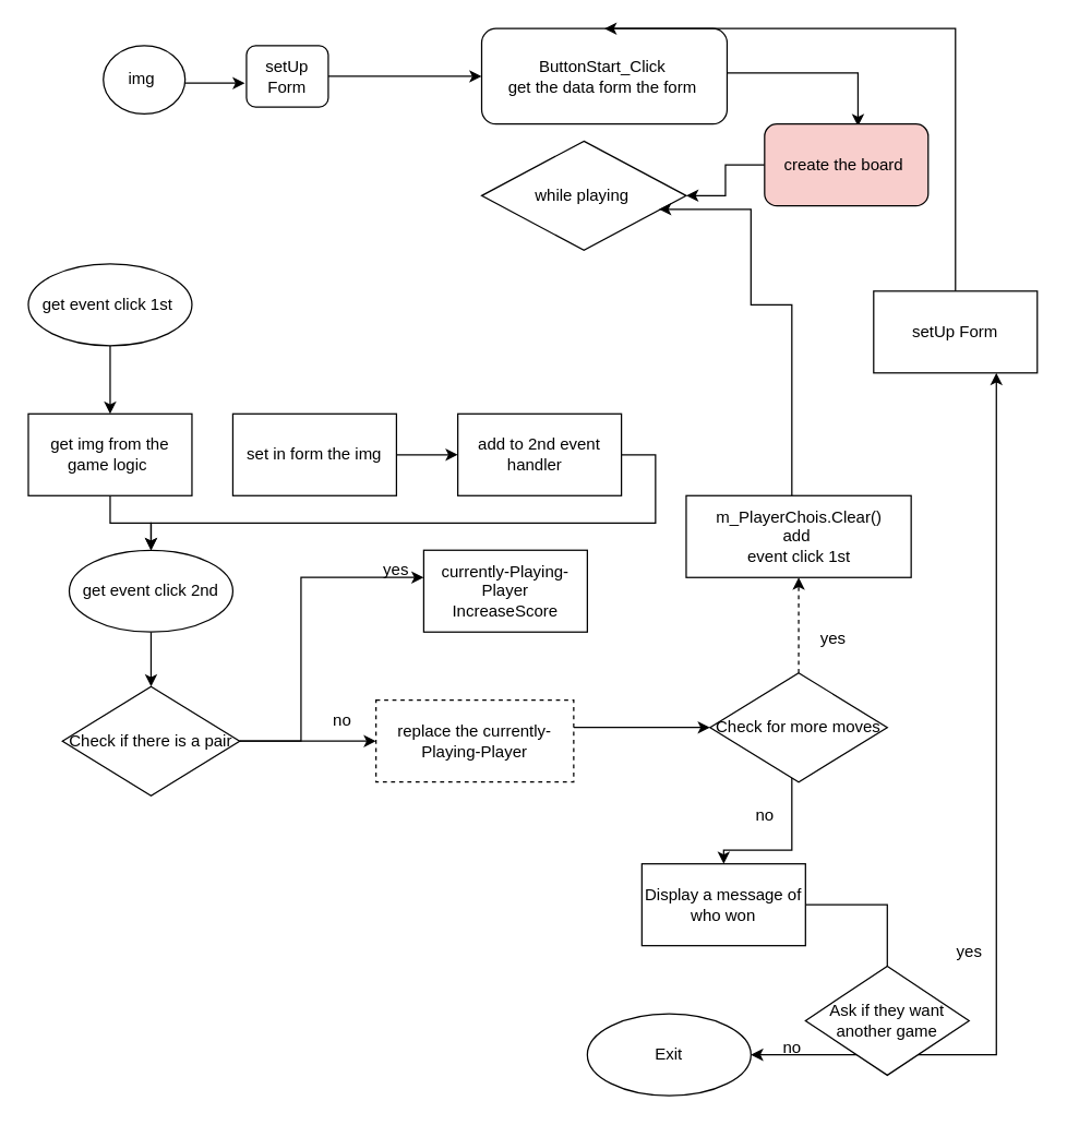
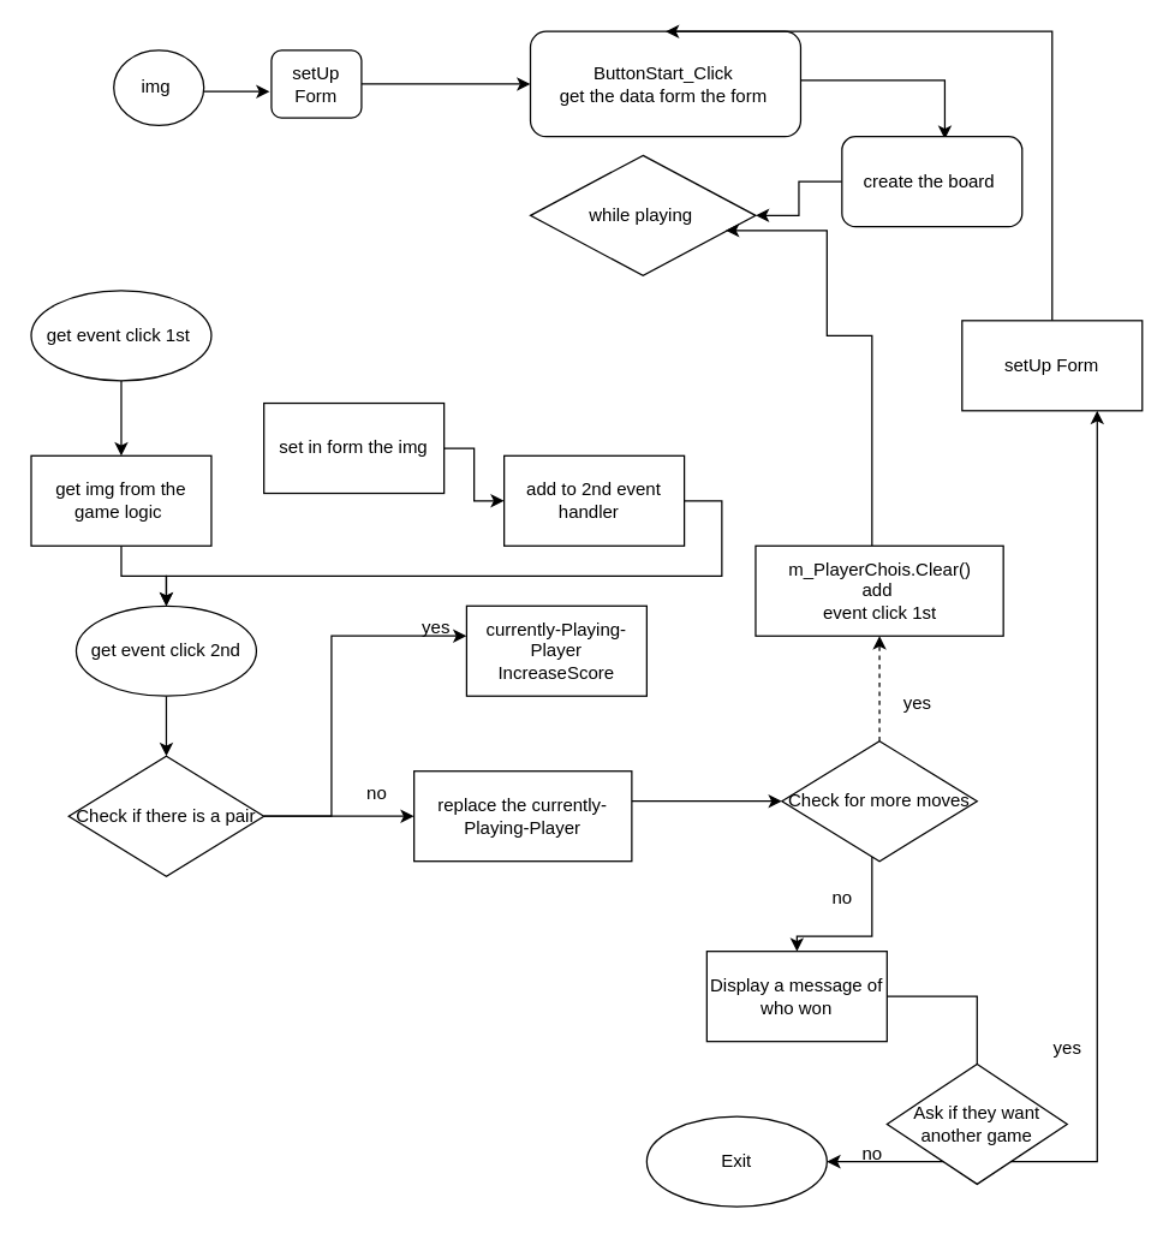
- <mxCell id="9" value="create the board&amp;nbsp;" style="rounded=1;whiteSpace=wrap;html=1;fillColor=#f8cecc;" vertex="1" parent="1"><mxGeometry x="560" y="90.5" width="120" height="60" as="geometry" /></mxCell>
+ <mxCell id="9" value="create the board&amp;nbsp;" style="rounded=1;whiteSpace=wrap;html=1;" vertex="1" parent="1"><mxGeometry x="560" y="90.5" width="120" height="60" as="geometry" /></mxCell>
- <mxCell id="18" value="set in form the img" style="whiteSpace=wrap;html=1;" vertex="1" parent="1"><mxGeometry x="170" y="303" width="120" height="60" as="geometry" /></mxCell>
+ <mxCell id="18" value="set in form the img" style="whiteSpace=wrap;html=1;" vertex="1" parent="1"><mxGeometry x="175" y="268" width="120" height="60" as="geometry" /></mxCell>
- <mxCell id="25" value="replace the currently-Playing-Player" style="whiteSpace=wrap;html=1;dashed=1;" vertex="1" parent="1"><mxGeometry x="275" y="513" width="145" height="60" as="geometry" /></mxCell>
+ <mxCell id="25" value="replace the currently-Playing-Player" style="whiteSpace=wrap;html=1;" vertex="1" parent="1"><mxGeometry x="275" y="513" width="145" height="60" as="geometry" /></mxCell>
